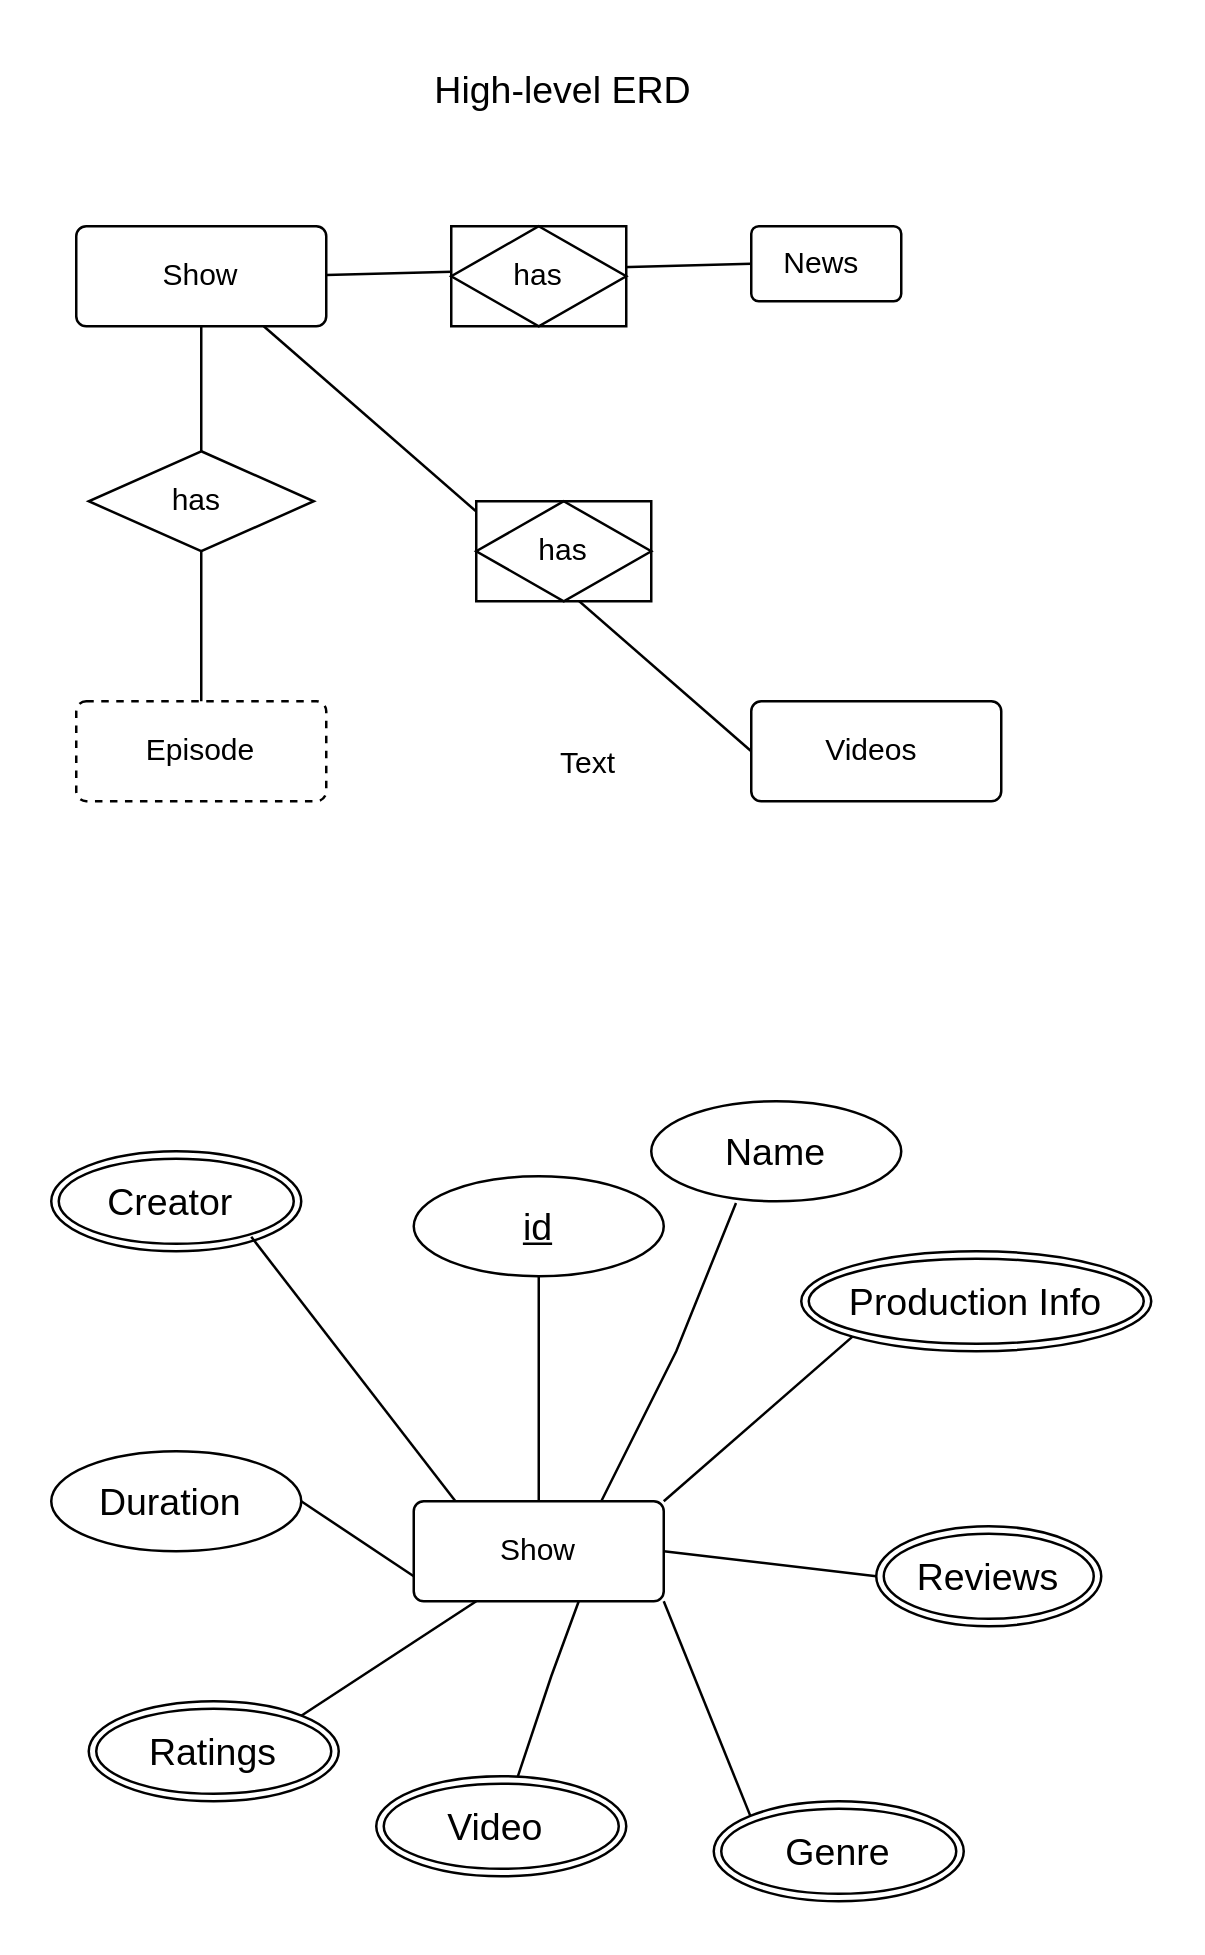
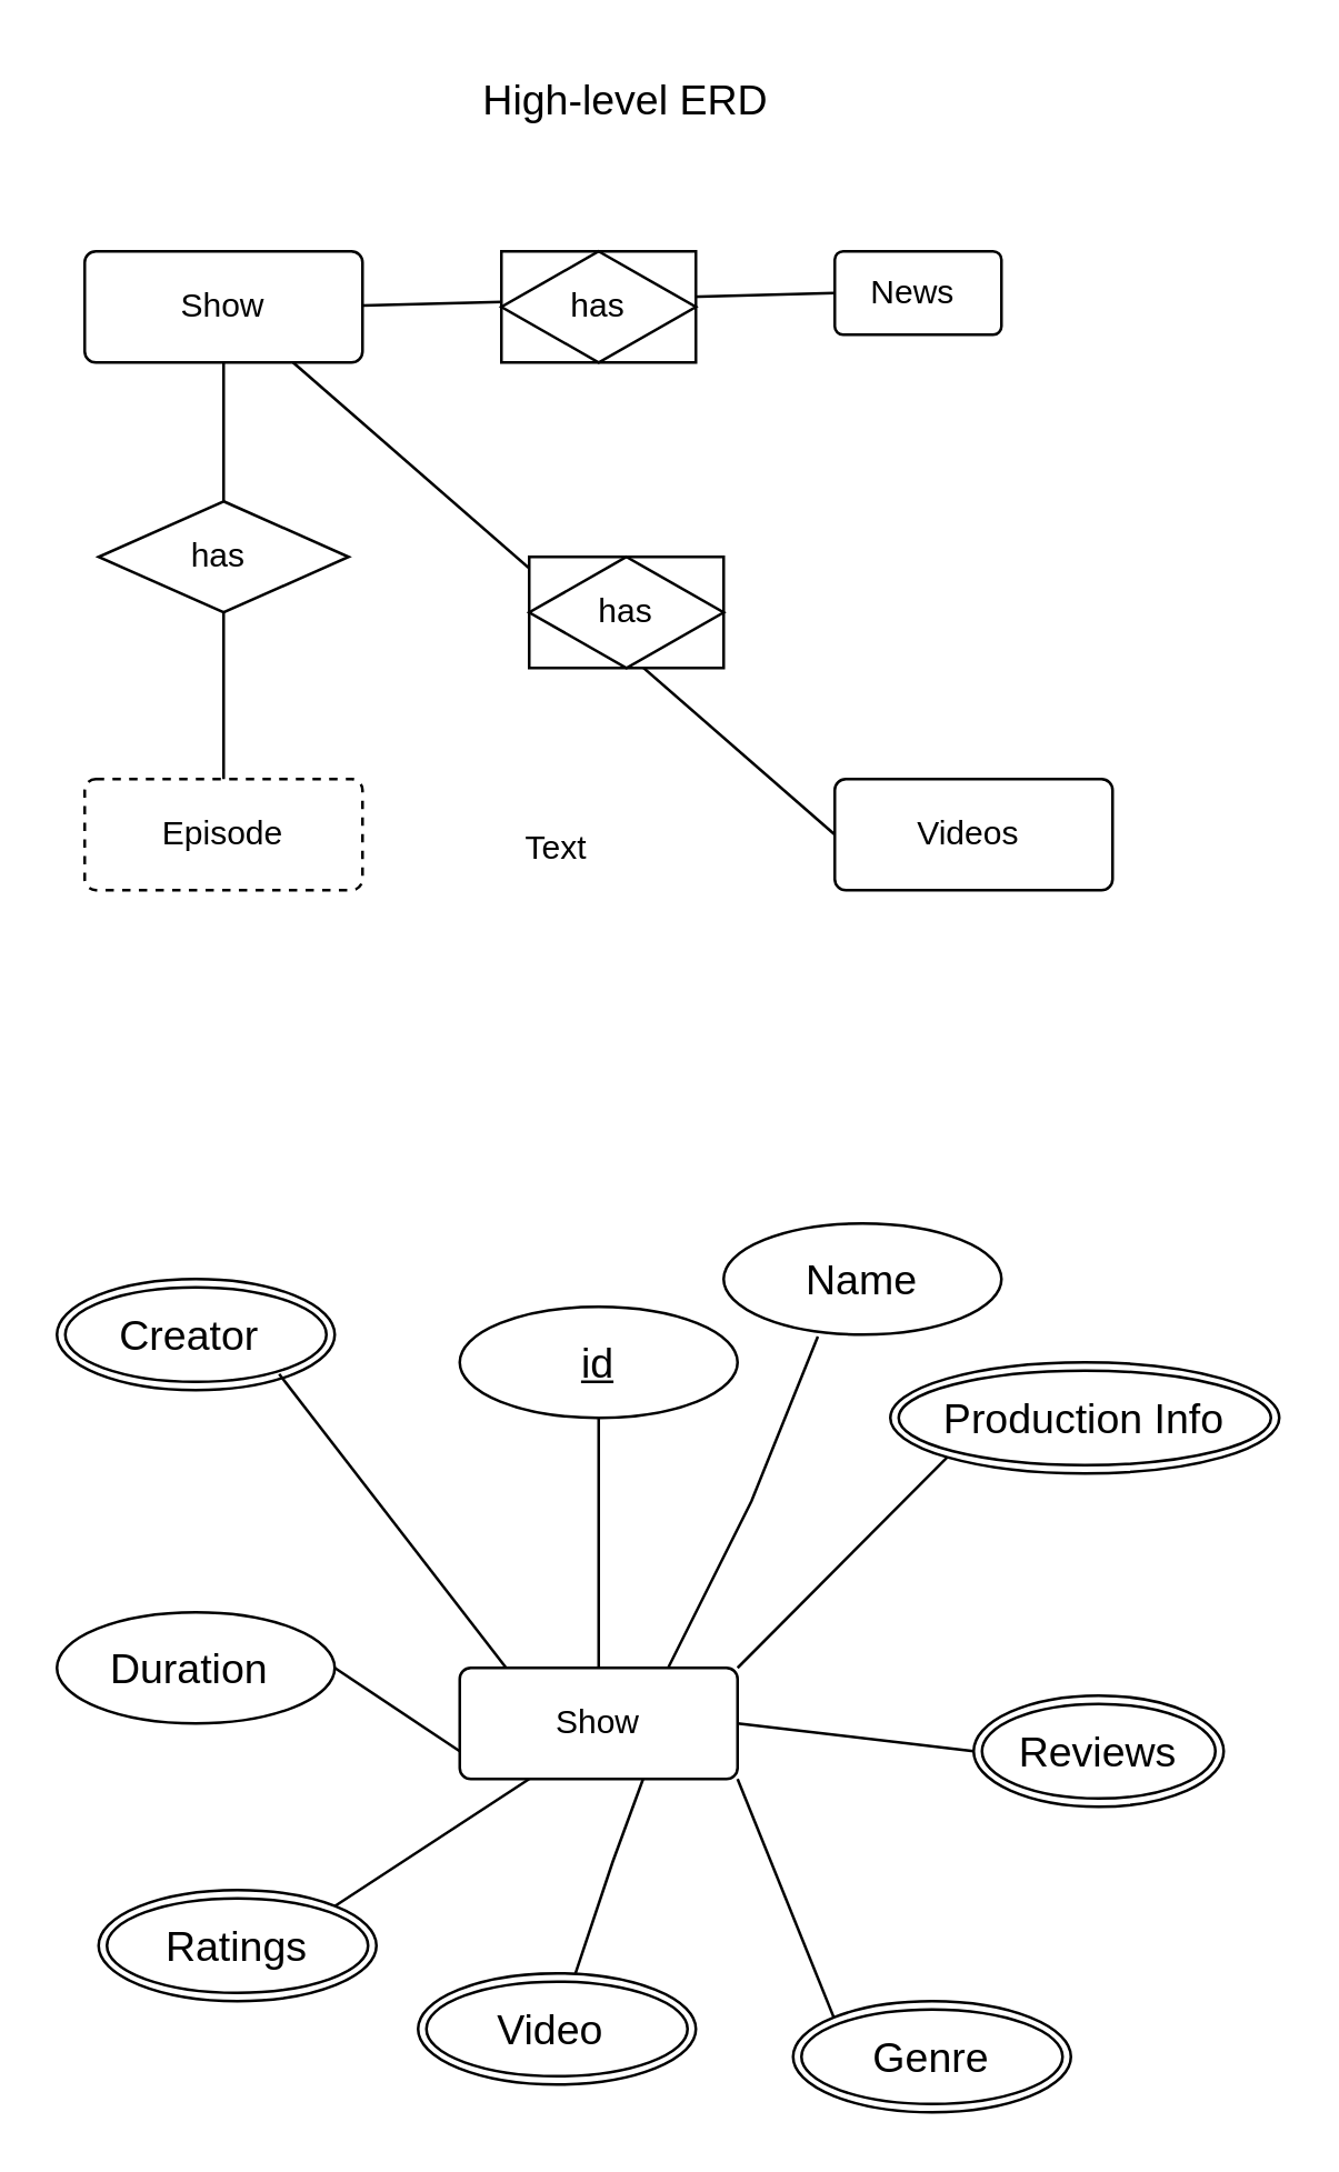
- <mxCell id="14" value="Text" style="text;html=1;strokeColor=none;fillColor=none;align=center;verticalAlign=middle;whiteSpace=wrap;rounded=0;" vertex="1" parent="1"><mxGeometry x="205" y="290" width="60" height="30" as="geometry" /></mxCell>
+ <mxCell id="14" value="Text" style="text;html=1;strokeColor=none;fillColor=none;align=center;verticalAlign=middle;whiteSpace=wrap;rounded=0;" vertex="1" parent="1"><mxGeometry x="170" y="290" width="60" height="30" as="geometry" /></mxCell>
- <mxCell id="22" value="Production Info" style="ellipse;shape=doubleEllipse;margin=3;whiteSpace=wrap;html=1;align=center;fontSize=15;" vertex="1" parent="1"><mxGeometry x="320" y="500" width="140" height="40" as="geometry" /></mxCell>
+ <mxCell id="22" value="Production Info" style="ellipse;shape=doubleEllipse;margin=3;whiteSpace=wrap;html=1;align=center;fontSize=15;" vertex="1" parent="1"><mxGeometry x="320" y="490" width="140" height="40" as="geometry" /></mxCell>
